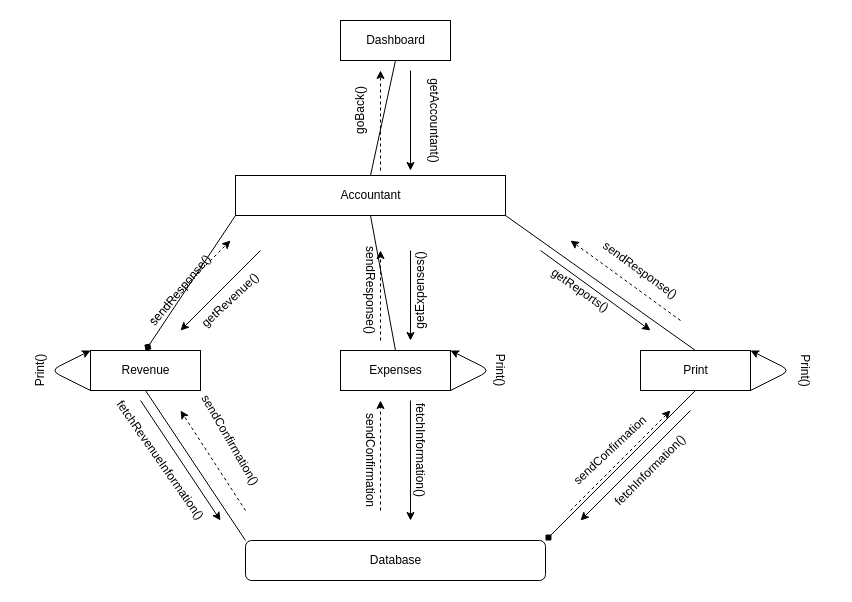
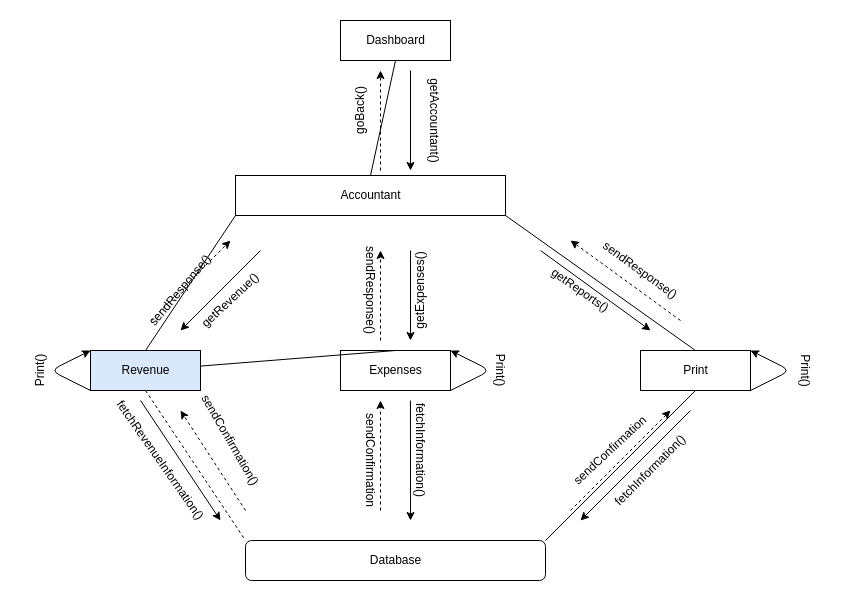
- <mxCell id="11" value="" style="endArrow=none;html=1;entryX=0.5;entryY=1;entryDx=0;entryDy=0;exitX=0.5;exitY=0;exitDx=0;exitDy=0;" edge="1" parent="1" source="6" target="3"><mxGeometry width="50" height="50" relative="1" as="geometry"><mxPoint x="410" y="380" as="sourcePoint" /><mxPoint x="460" y="330" as="targetPoint" /></mxGeometry></mxCell>
+ <mxCell id="11" value="" style="endArrow=none;html=1;exitX=0.5;exitY=0;exitDx=0;exitDy=0;" edge="1" parent="1" source="6" target="5"><mxGeometry width="50" height="50" relative="1" as="geometry"><mxPoint x="410" y="380" as="sourcePoint" /><mxPoint x="460" y="330" as="targetPoint" /></mxGeometry></mxCell>
- <mxCell id="10" value="" style="endArrow=diamond;html=1;exitX=0;exitY=1;exitDx=0;exitDy=0;entryX=0.5;entryY=0;entryDx=0;entryDy=0;" edge="1" parent="1" source="3" target="5"><mxGeometry width="50" height="50" relative="1" as="geometry"><mxPoint x="410" y="380" as="sourcePoint" /><mxPoint x="460" y="330" as="targetPoint" /></mxGeometry></mxCell>
+ <mxCell id="10" value="" style="endArrow=none;html=1;exitX=0;exitY=1;exitDx=0;exitDy=0;entryX=0.5;entryY=0;entryDx=0;entryDy=0;" edge="1" parent="1" source="3" target="5"><mxGeometry width="50" height="50" relative="1" as="geometry"><mxPoint x="410" y="380" as="sourcePoint" /><mxPoint x="460" y="330" as="targetPoint" /></mxGeometry></mxCell>
- <mxCell id="5" value="Revenue" style="html=1;" vertex="1" parent="1"><mxGeometry x="90" y="350" width="110" height="40" as="geometry" /></mxCell>
+ <mxCell id="5" value="Revenue" style="html=1;fillColor=#dae8fc;" vertex="1" parent="1"><mxGeometry x="90" y="350" width="110" height="40" as="geometry" /></mxCell>
- <mxCell id="12" value="" style="endArrow=none;html=1;exitX=0.5;exitY=1;exitDx=0;exitDy=0;entryX=0;entryY=0;entryDx=0;entryDy=0;" edge="1" parent="1" source="5" target="7"><mxGeometry width="50" height="50" relative="1" as="geometry"><mxPoint x="410" y="380" as="sourcePoint" /><mxPoint x="560" y="500" as="targetPoint" /></mxGeometry></mxCell>
+ <mxCell id="12" value="" style="endArrow=none;html=1;exitX=0.5;exitY=1;exitDx=0;exitDy=0;entryX=0;entryY=0;entryDx=0;entryDy=0;dashed=1;" edge="1" parent="1" source="5" target="7"><mxGeometry width="50" height="50" relative="1" as="geometry"><mxPoint x="410" y="380" as="sourcePoint" /><mxPoint x="560" y="500" as="targetPoint" /></mxGeometry></mxCell>
- <mxCell id="13" value="" style="endArrow=diamond;html=1;exitX=0.5;exitY=1;exitDx=0;exitDy=0;entryX=1;entryY=0;entryDx=0;entryDy=0;" edge="1" parent="1" source="4" target="7"><mxGeometry width="50" height="50" relative="1" as="geometry"><mxPoint x="410" y="380" as="sourcePoint" /><mxPoint x="730" y="460" as="targetPoint" /></mxGeometry></mxCell>
+ <mxCell id="13" value="" style="endArrow=none;html=1;exitX=0.5;exitY=1;exitDx=0;exitDy=0;entryX=1;entryY=0;entryDx=0;entryDy=0;" edge="1" parent="1" source="4" target="7"><mxGeometry width="50" height="50" relative="1" as="geometry"><mxPoint x="410" y="380" as="sourcePoint" /><mxPoint x="730" y="460" as="targetPoint" /></mxGeometry></mxCell>
